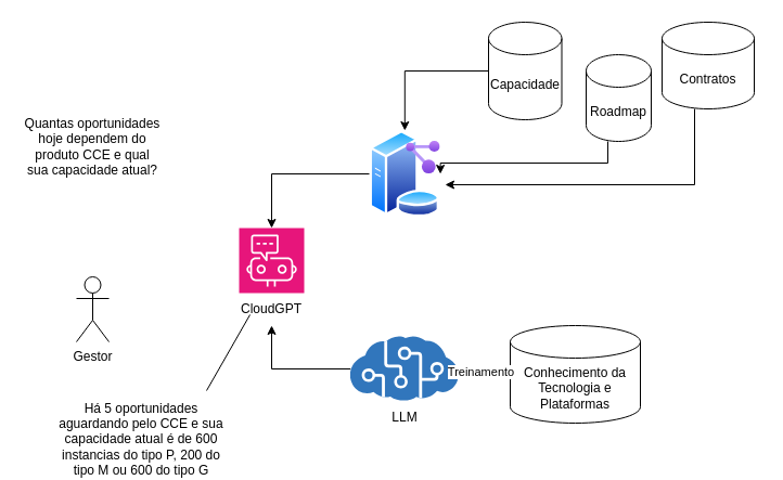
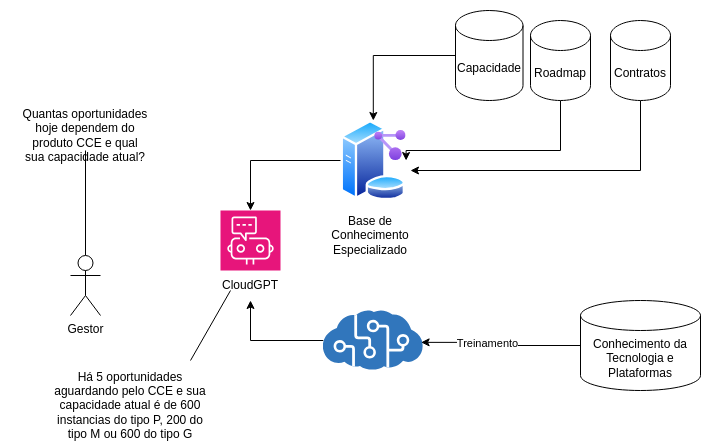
- <mxCell id="11" value="Contratos" style="shape=cylinder3;whiteSpace=wrap;html=1;boundedLbl=1;backgroundOutline=1;size=15;" vertex="1" parent="1"><mxGeometry x="610" y="20" width="85" height="80" as="geometry" /></mxCell>
+ <mxCell id="11" value="Contratos" style="shape=cylinder3;whiteSpace=wrap;html=1;boundedLbl=1;backgroundOutline=1;size=15;" vertex="1" parent="1"><mxGeometry x="610" y="20" width="60" height="80" as="geometry" /></mxCell>
- <mxCell id="7" value="Capacidade" style="shape=cylinder3;whiteSpace=wrap;html=1;boundedLbl=1;backgroundOutline=1;size=15;" vertex="1" parent="1"><mxGeometry x="450" y="20" width="67.5" height="90" as="geometry" /></mxCell>
+ <mxCell id="7" value="Capacidade" style="shape=cylinder3;whiteSpace=wrap;html=1;boundedLbl=1;backgroundOutline=1;size=15;" vertex="1" parent="1"><mxGeometry x="455" y="10" width="67.5" height="90" as="geometry" /></mxCell>
- <mxCell id="9" value="Roadmap" style="shape=cylinder3;whiteSpace=wrap;html=1;boundedLbl=1;backgroundOutline=1;size=15;" vertex="1" parent="1"><mxGeometry x="540" y="50" width="60" height="80" as="geometry" /></mxCell>
+ <mxCell id="9" value="Roadmap" style="shape=cylinder3;whiteSpace=wrap;html=1;boundedLbl=1;backgroundOutline=1;size=15;" vertex="1" parent="1"><mxGeometry x="530" y="20" width="60" height="80" as="geometry" /></mxCell>
+ <mxCell id="3" style="edgeStyle=orthogonalEdgeStyle;rounded=0;orthogonalLoop=1;jettySize=auto;html=1;endArrow=none;endFill=0;" edge="1" parent="1" source="4" target="5"><mxGeometry relative="1" as="geometry" /></mxCell>
+ <mxCell id="14" value="Base de Conhecimento Especializado" style="text;html=1;align=center;verticalAlign=middle;whiteSpace=wrap;rounded=0;" vertex="1" parent="1"><mxGeometry x="340" y="220" width="60" height="30" as="geometry" /></mxCell>
- <mxCell id="20" value="Conhecimento da Tecnologia e Plataformas" style="shape=cylinder3;whiteSpace=wrap;html=1;boundedLbl=1;backgroundOutline=1;size=15;" vertex="1" parent="1"><mxGeometry x="470" y="300" width="120" height="90" as="geometry" /></mxCell>
+ <mxCell id="20" value="Conhecimento da Tecnologia e Plataformas" style="shape=cylinder3;whiteSpace=wrap;html=1;boundedLbl=1;backgroundOutline=1;size=15;" vertex="1" parent="1"><mxGeometry x="580" y="300" width="120" height="90" as="geometry" /></mxCell>
- <mxCell id="19" value="LLM" style="text;html=1;align=center;verticalAlign=middle;whiteSpace=wrap;rounded=0;" vertex="1" parent="1"><mxGeometry x="342.8" y="370" width="60" height="30" as="geometry" /></mxCell>
